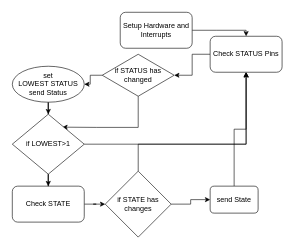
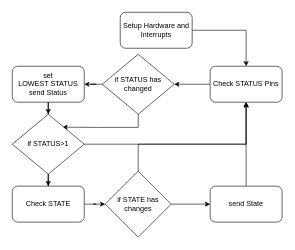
- <mxCell id="5" value="Check STATUS Pins" style="rounded=1;whiteSpace=wrap;html=1;" vertex="1" parent="1"><mxGeometry x="350" y="60" width="120" height="60" as="geometry" /></mxCell>
+ <mxCell id="5" value="Check STATUS Pins" style="rounded=1;whiteSpace=wrap;html=1;" vertex="1" parent="1"><mxGeometry x="350" y="110" width="120" height="60" as="geometry" /></mxCell>
- <mxCell id="17" value="if STATUS has changed" style="rhombus;whiteSpace=wrap;html=1;" vertex="1" parent="1"><mxGeometry x="170" y="90" width="120" height="70" as="geometry" /></mxCell>
+ <mxCell id="17" value="if STATUS has changed" style="rhombus;whiteSpace=wrap;html=1;" vertex="1" parent="1"><mxGeometry x="170" y="90" width="120" height="100" as="geometry" /></mxCell>
- <mxCell id="7" value="set&lt;br&gt;LOWEST STATUS&lt;br&gt;send Status" style="ellipse;whiteSpace=wrap;html=1;" vertex="1" parent="1"><mxGeometry x="20" y="110" width="120" height="60" as="geometry" /></mxCell>
+ <mxCell id="7" value="set&lt;br&gt;LOWEST STATUS&lt;br&gt;send Status" style="rounded=1;whiteSpace=wrap;html=1;" vertex="1" parent="1"><mxGeometry x="20" y="110" width="120" height="60" as="geometry" /></mxCell>
- <mxCell id="20" value="if LOWEST&amp;gt;1" style="rhombus;whiteSpace=wrap;html=1;" vertex="1" parent="1"><mxGeometry x="20" y="190" width="120" height="100" as="geometry" /></mxCell>
+ <mxCell id="20" value="if STATUS&amp;gt;1" style="rhombus;whiteSpace=wrap;html=1;" vertex="1" parent="1"><mxGeometry x="20" y="190" width="120" height="100" as="geometry" /></mxCell>
- <mxCell id="14" value="send State" style="rounded=1;whiteSpace=wrap;html=1;" vertex="1" parent="1"><mxGeometry x="350" y="310" width="80" height="45" as="geometry" /></mxCell>
+ <mxCell id="14" value="send State" style="rounded=1;whiteSpace=wrap;html=1;" vertex="1" parent="1"><mxGeometry x="350" y="310" width="120" height="60" as="geometry" /></mxCell>
